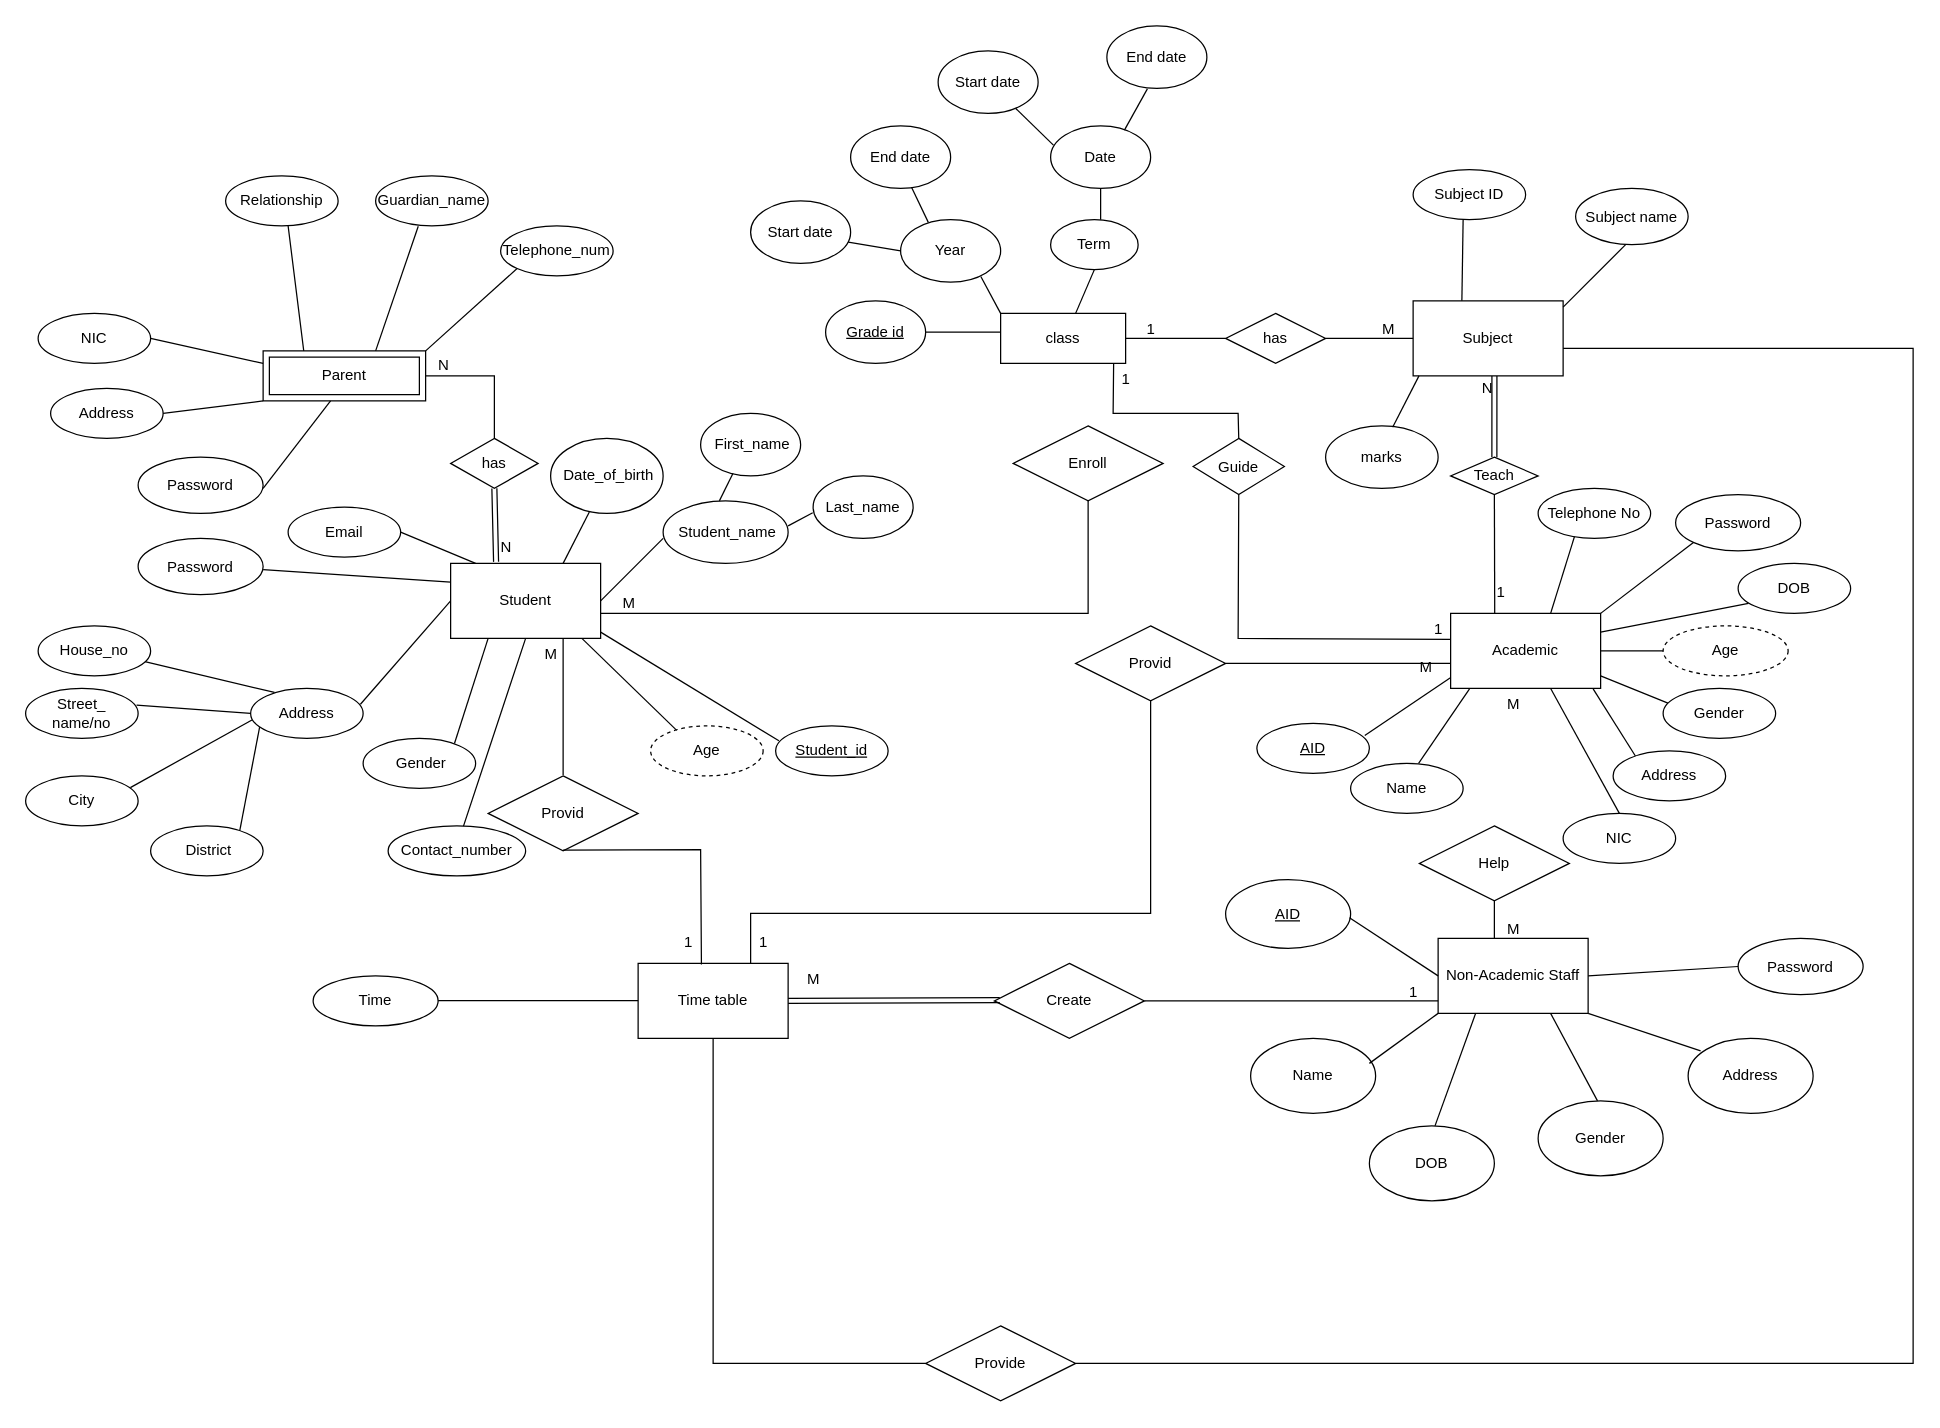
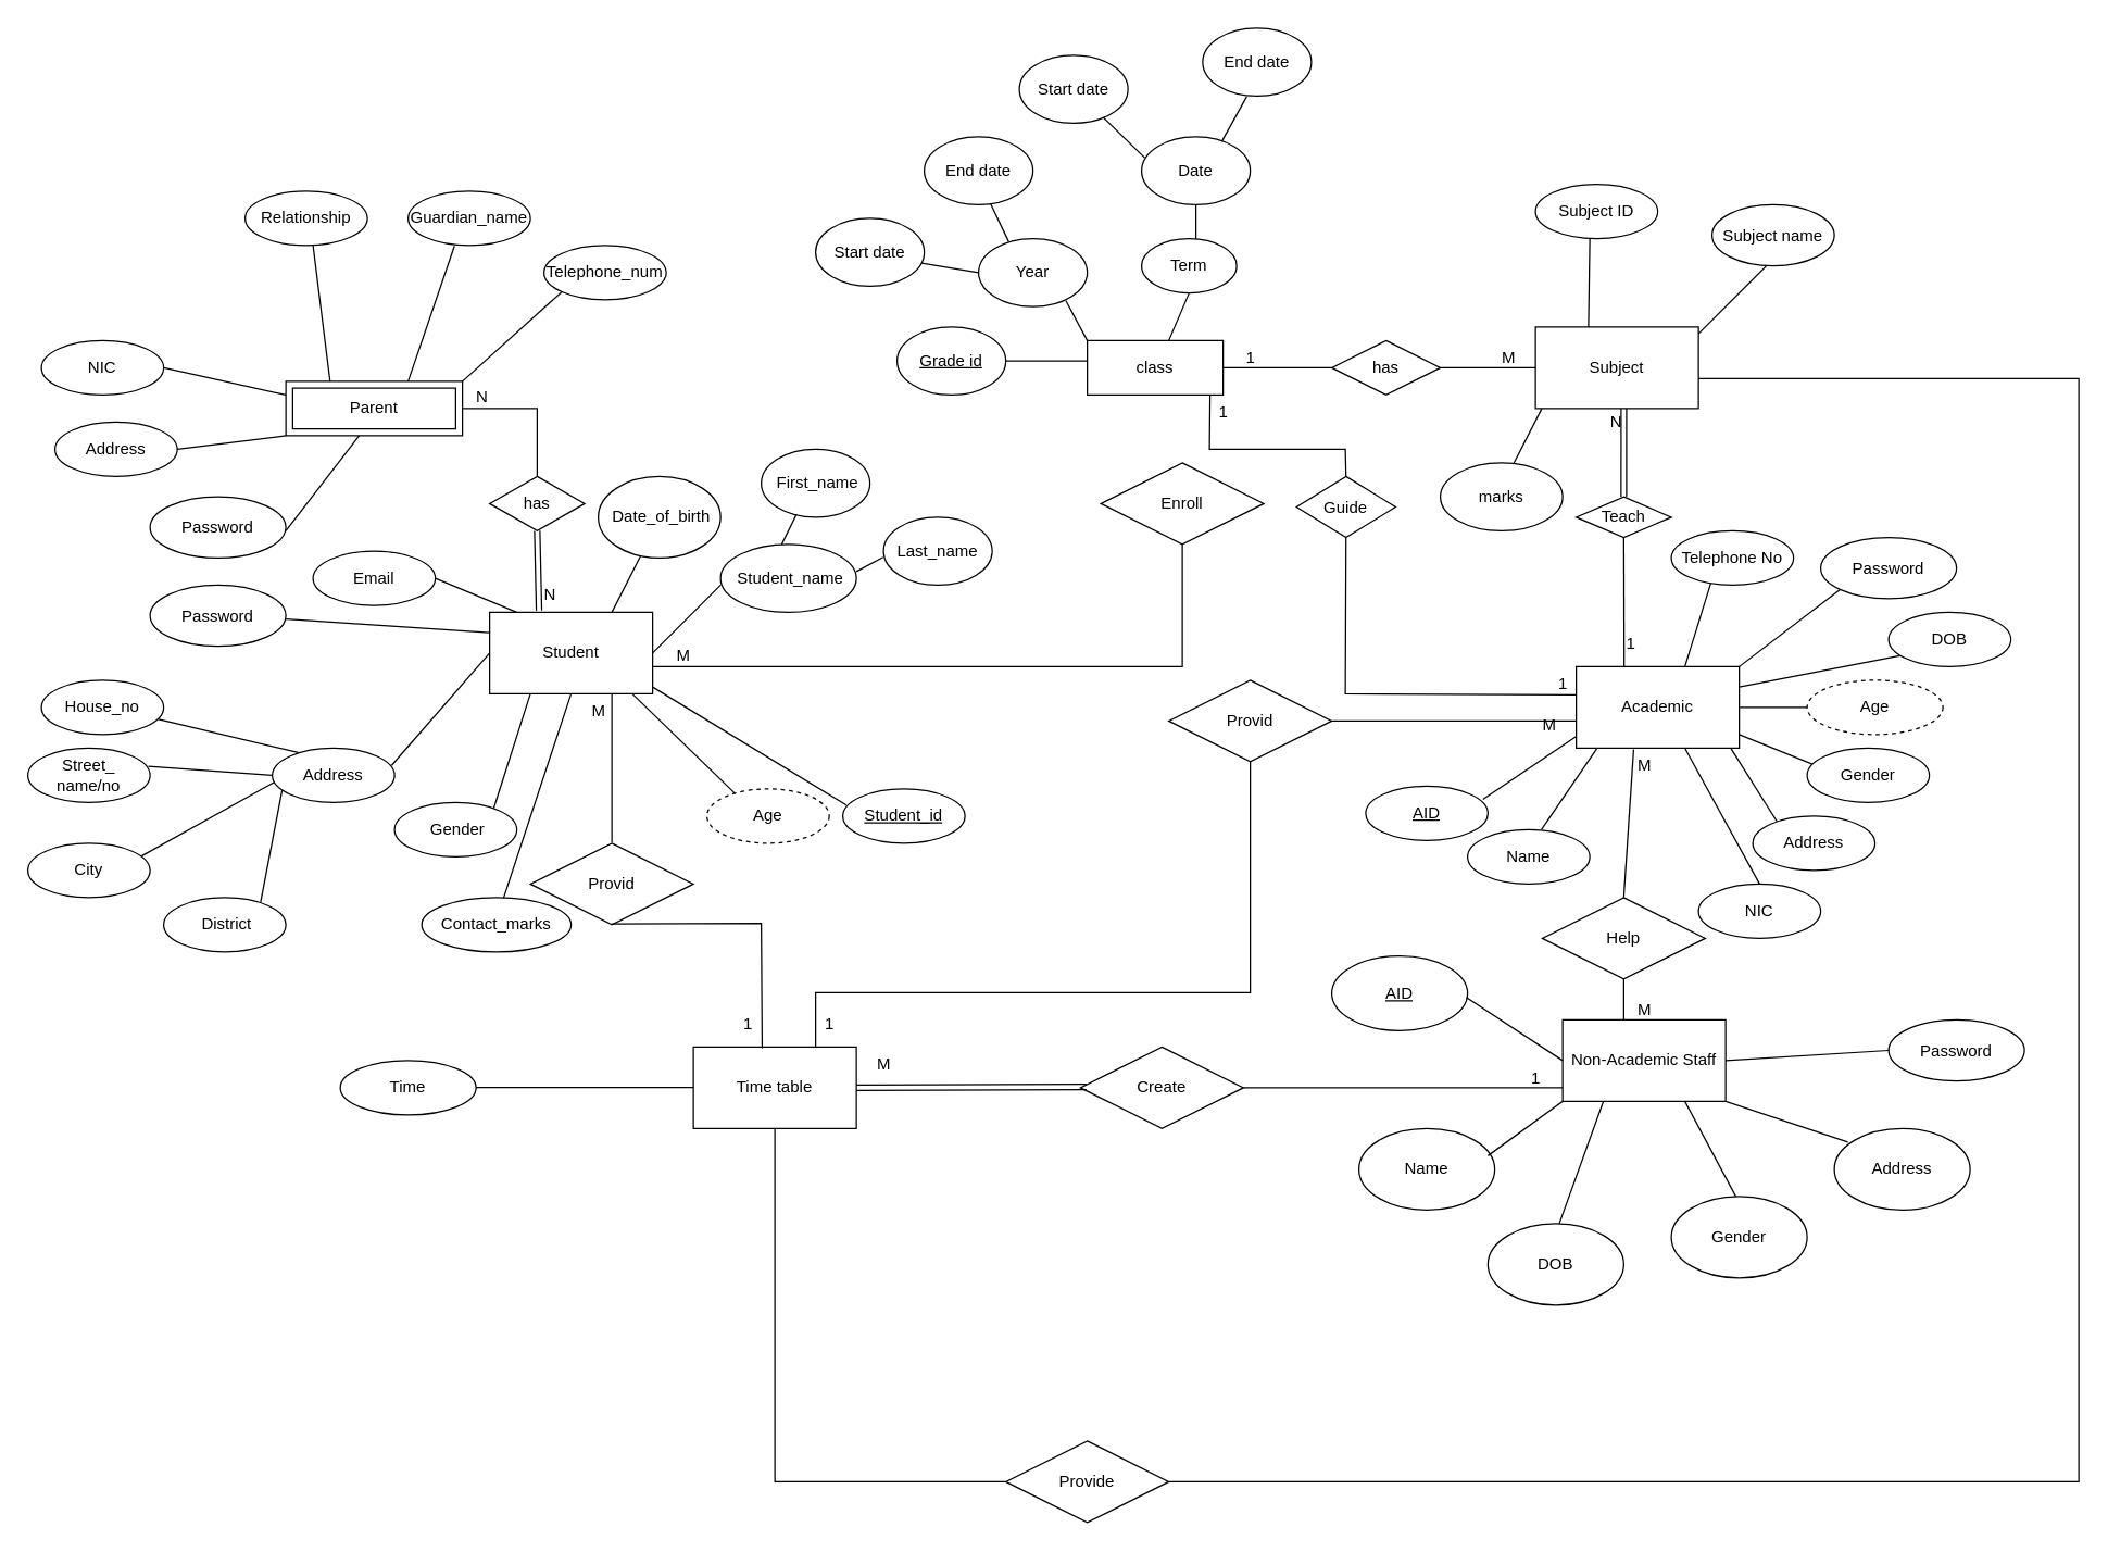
+ <mxCell id="119" value="" style="endArrow=none;html=1;rounded=0;entryX=0.352;entryY=1.017;entryDx=0;entryDy=0;entryPerimeter=0;exitX=0.5;exitY=0;exitDx=0;exitDy=0;" parent="1" source="117" target="74" edge="1"><mxGeometry width="50" height="50" relative="1" as="geometry"><mxPoint x="1193" y="650" as="sourcePoint" /><mxPoint x="1247.5" y="620" as="targetPoint" /></mxGeometry></mxCell>
- <mxCell id="9" value=" Contact_number" style="ellipse;whiteSpace=wrap;html=1;" parent="1" vertex="1"><mxGeometry x="310" y="660" width="110" height="40" as="geometry" /></mxCell>
+ <mxCell id="9" value=" Contact_marks" style="ellipse;whiteSpace=wrap;html=1;" parent="1" vertex="1"><mxGeometry x="310" y="660" width="110" height="40" as="geometry" /></mxCell>
